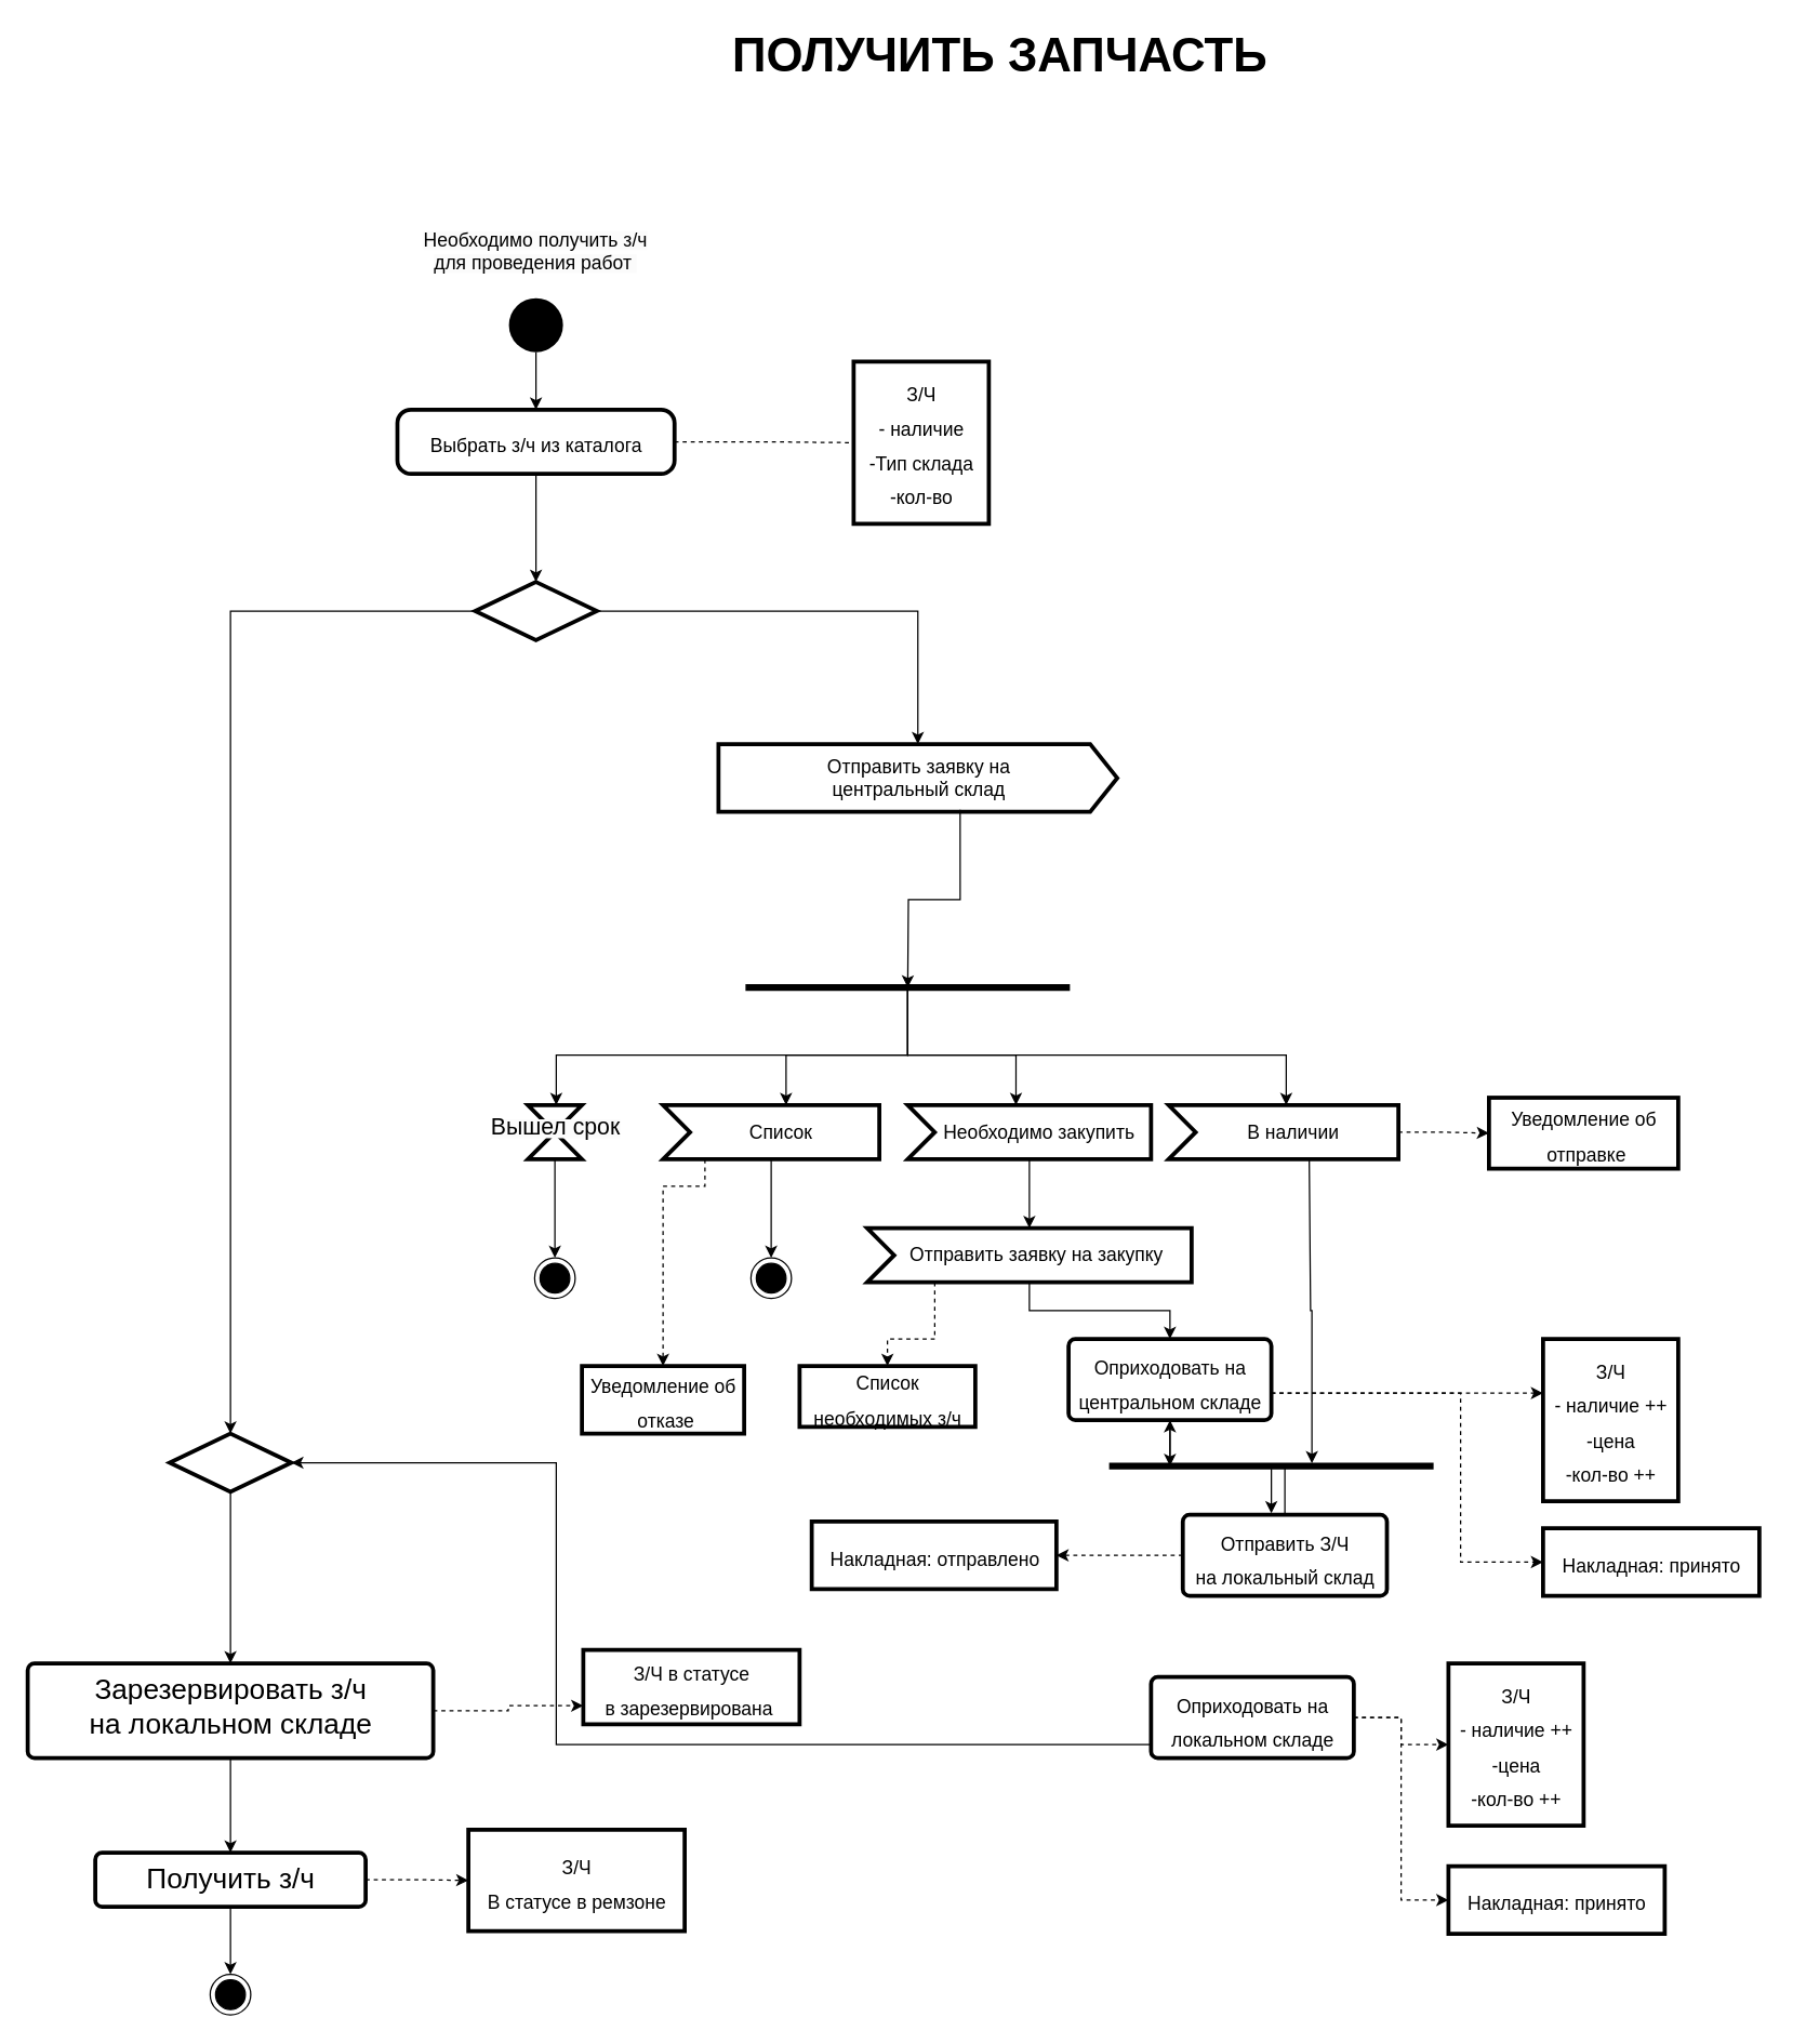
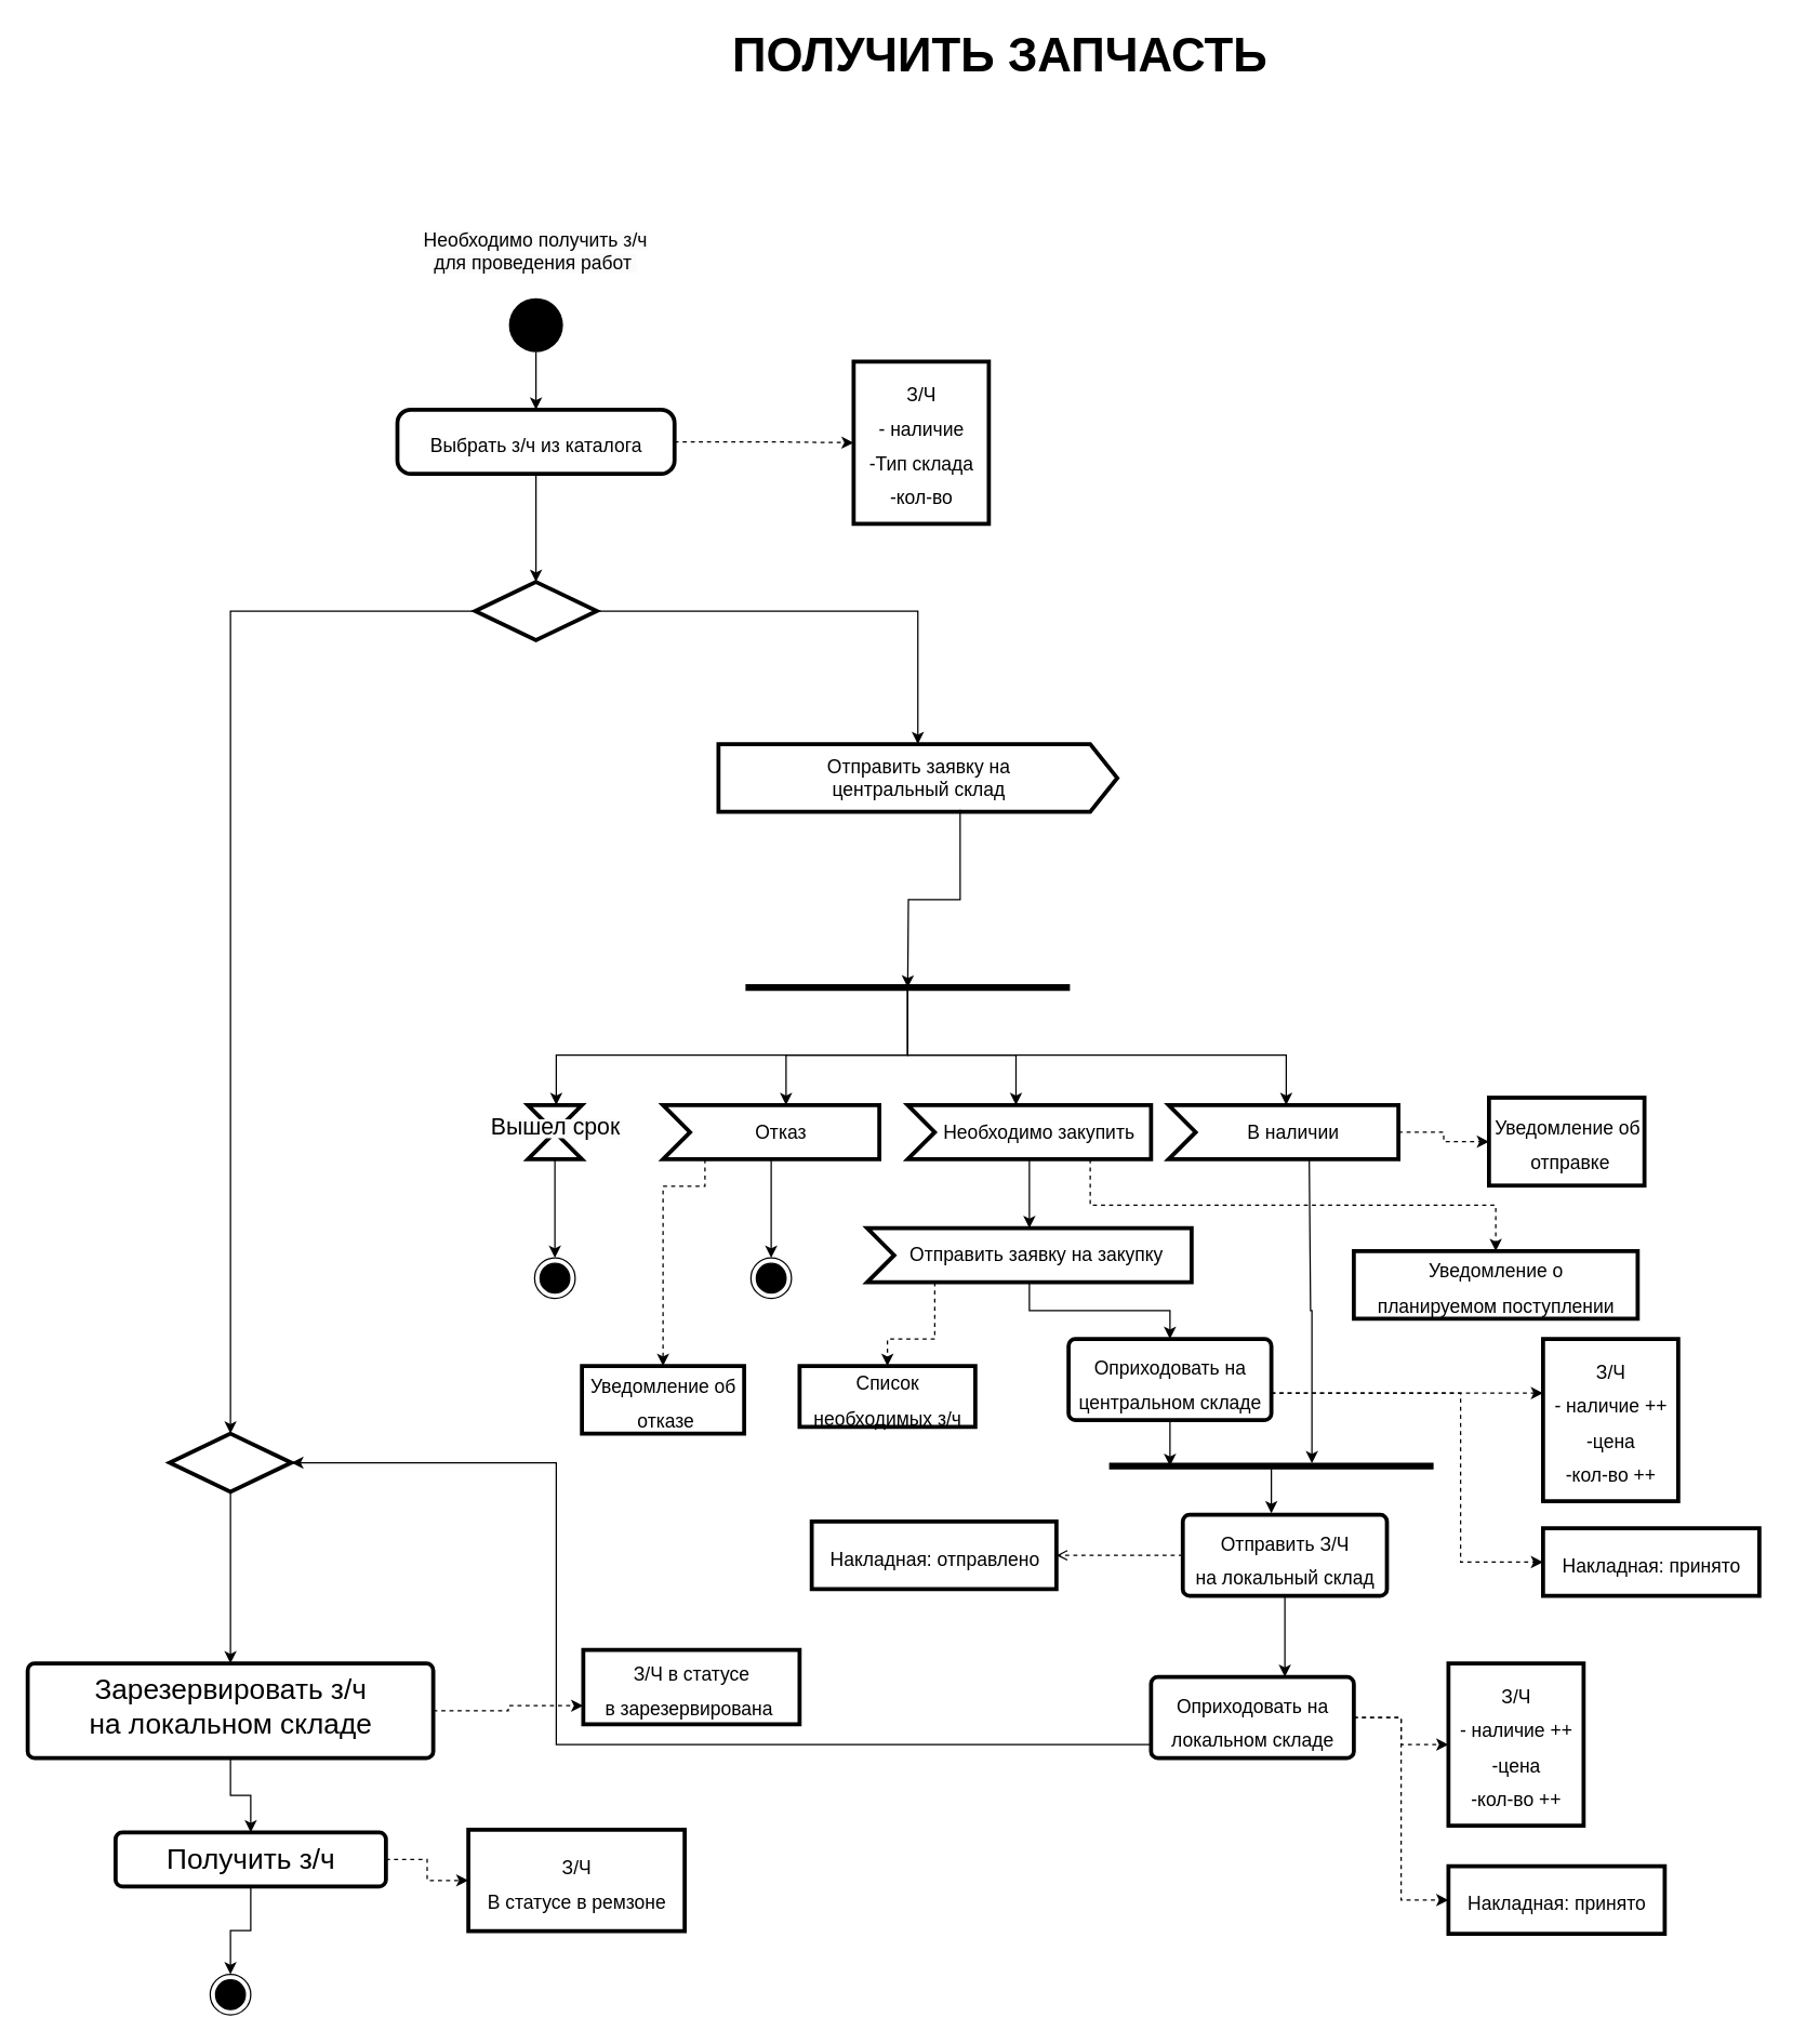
- <mxCell id="6" style="edgeStyle=orthogonalEdgeStyle;rounded=0;orthogonalLoop=1;jettySize=auto;html=1;dashed=1;endArrow=none;" edge="1" parent="1" source="8" target="13"><mxGeometry relative="1" as="geometry" /></mxCell>
+ <mxCell id="6" style="edgeStyle=orthogonalEdgeStyle;rounded=0;orthogonalLoop=1;jettySize=auto;html=1;dashed=1;" edge="1" parent="1" source="8" target="13"><mxGeometry relative="1" as="geometry" /></mxCell>
- <mxCell id="25" value="Список" style="html=1;shape=mxgraph.infographic.ribbonSimple;notch1=20;notch2=0;align=center;verticalAlign=middle;fontSize=14;fontStyle=0;fillColor=#FFFFFF;flipH=0;spacingRight=0;spacingLeft=14;strokeWidth=3;" vertex="1" parent="1"><mxGeometry x="490" y="817" width="160" height="40" as="geometry" /></mxCell>
+ <mxCell id="25" value="Отказ" style="html=1;shape=mxgraph.infographic.ribbonSimple;notch1=20;notch2=0;align=center;verticalAlign=middle;fontSize=14;fontStyle=0;fillColor=#FFFFFF;flipH=0;spacingRight=0;spacingLeft=14;strokeWidth=3;" vertex="1" parent="1"><mxGeometry x="490" y="817" width="160" height="40" as="geometry" /></mxCell>
- <mxCell id="46" value="&lt;font style=&quot;font-size: 14px;&quot;&gt;Уведомление об&lt;br&gt;&amp;nbsp;отправке&lt;/font&gt;" style="html=1;fontSize=21;strokeWidth=3;" vertex="1" parent="1"><mxGeometry x="1101" y="811.5" width="140" height="52.5" as="geometry" /></mxCell>
+ <mxCell id="46" value="&lt;font style=&quot;font-size: 14px;&quot;&gt;Уведомление об&lt;br&gt;&amp;nbsp;отправке&lt;/font&gt;" style="html=1;fontSize=21;strokeWidth=3;" vertex="1" parent="1"><mxGeometry x="1101" y="811.5" width="115" height="65" as="geometry" /></mxCell>
+ <mxCell id="34" style="edgeStyle=orthogonalEdgeStyle;rounded=0;orthogonalLoop=1;jettySize=auto;html=1;dashed=1;exitX=0;exitY=0;exitDx=135;exitDy=40;exitPerimeter=0;" edge="1" parent="1" source="31" target="49"><mxGeometry relative="1" as="geometry" /></mxCell>
+ <mxCell id="49" value="&lt;font style=&quot;font-size: 14px;&quot;&gt;Уведомление о&lt;br&gt;&amp;nbsp;планируемом поступлении&amp;nbsp;&lt;/font&gt;" style="html=1;fontSize=21;strokeWidth=3;" vertex="1" parent="1"><mxGeometry x="1001" y="925" width="210" height="50" as="geometry" /></mxCell>
- <mxCell id="63" style="edgeStyle=orthogonalEdgeStyle;rounded=0;orthogonalLoop=1;jettySize=auto;html=1;" edge="1" parent="1" source="64" target="54"><mxGeometry relative="1" as="geometry" /></mxCell>
+ <mxCell id="63" style="edgeStyle=orthogonalEdgeStyle;rounded=0;orthogonalLoop=1;jettySize=auto;html=1;entryX=0.66;entryY=0;entryDx=0;entryDy=0;entryPerimeter=0;" edge="1" parent="1" source="64" target="40"><mxGeometry relative="1" as="geometry" /></mxCell>
- <mxCell id="62" style="edgeStyle=orthogonalEdgeStyle;rounded=0;orthogonalLoop=1;jettySize=auto;html=1;entryX=1;entryY=0.5;entryDx=0;entryDy=0;dashed=1;" edge="1" parent="1" source="64" target="65"><mxGeometry relative="1" as="geometry" /></mxCell>
+ <mxCell id="62" style="edgeStyle=orthogonalEdgeStyle;rounded=0;orthogonalLoop=1;jettySize=auto;html=1;entryX=1;entryY=0.5;entryDx=0;entryDy=0;dashed=1;endArrow=open;" edge="1" parent="1" source="64" target="65"><mxGeometry relative="1" as="geometry" /></mxCell>
- <mxCell id="59" value="Получить з/ч" style="html=1;align=center;verticalAlign=top;rounded=1;absoluteArcSize=1;arcSize=10;dashed=0;fontSize=21;strokeWidth=3;" vertex="1" parent="1"><mxGeometry x="70" y="1370" width="200" height="40" as="geometry" /></mxCell>
+ <mxCell id="59" value="Получить з/ч" style="html=1;align=center;verticalAlign=top;rounded=1;absoluteArcSize=1;arcSize=10;dashed=0;fontSize=21;strokeWidth=3;" vertex="1" parent="1"><mxGeometry x="85" y="1355" width="200" height="40" as="geometry" /></mxCell>
